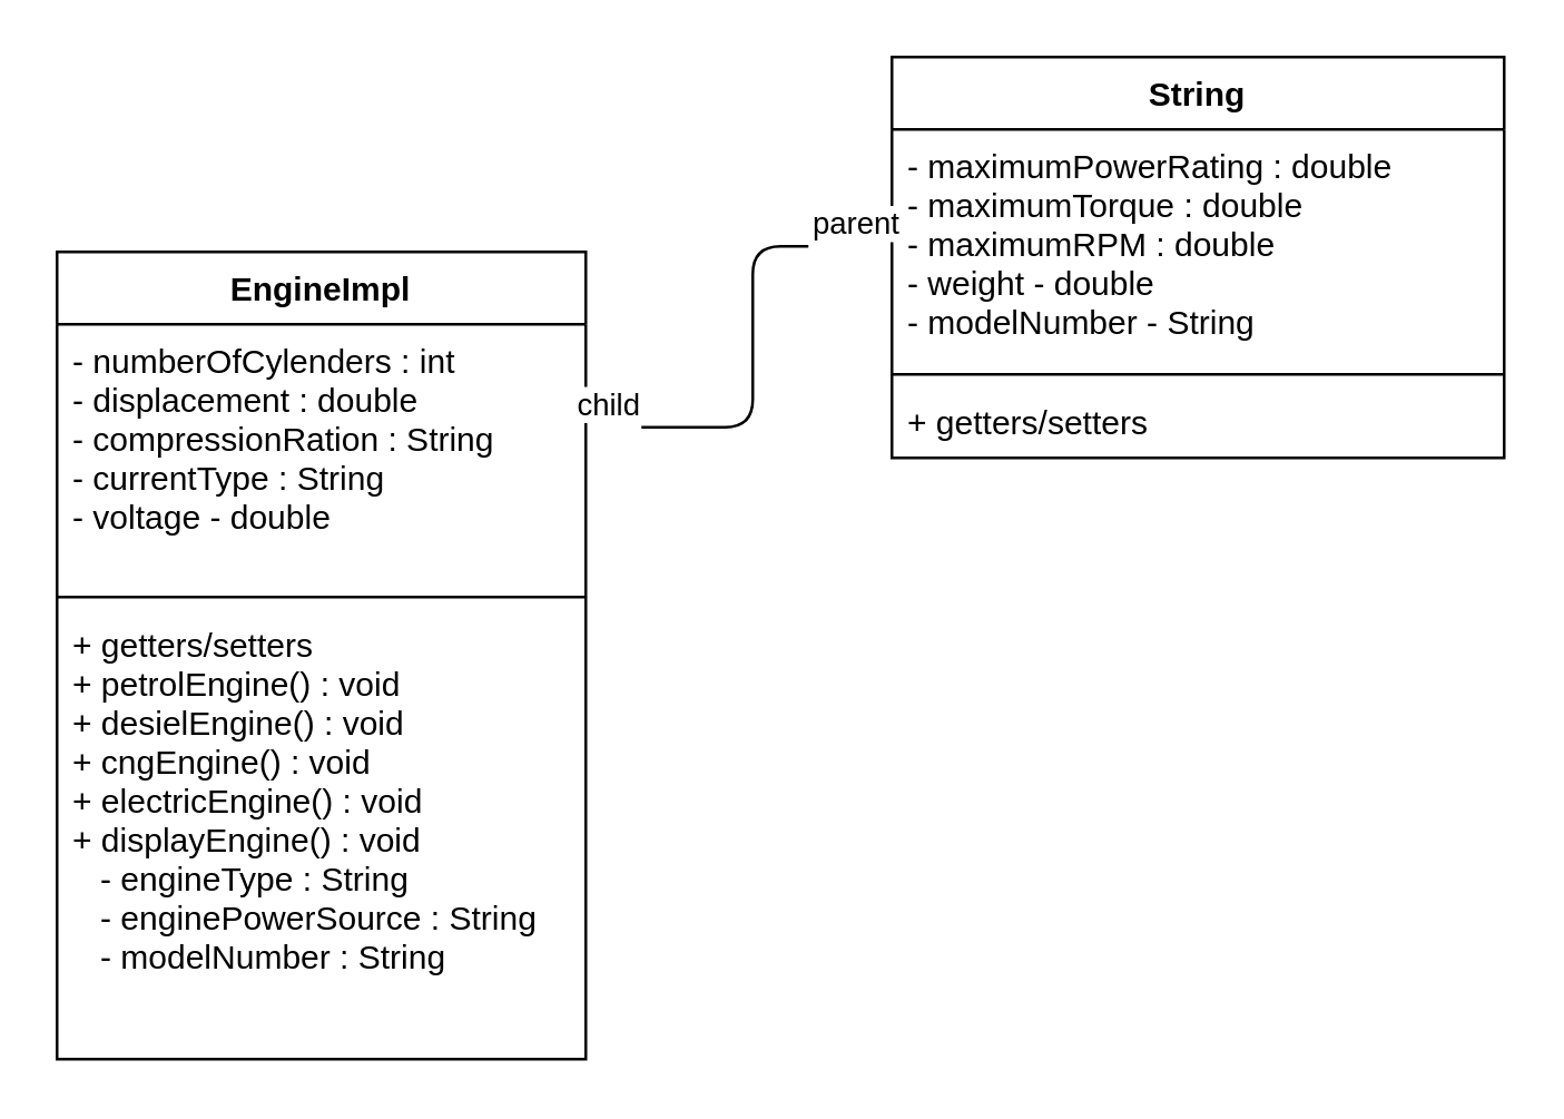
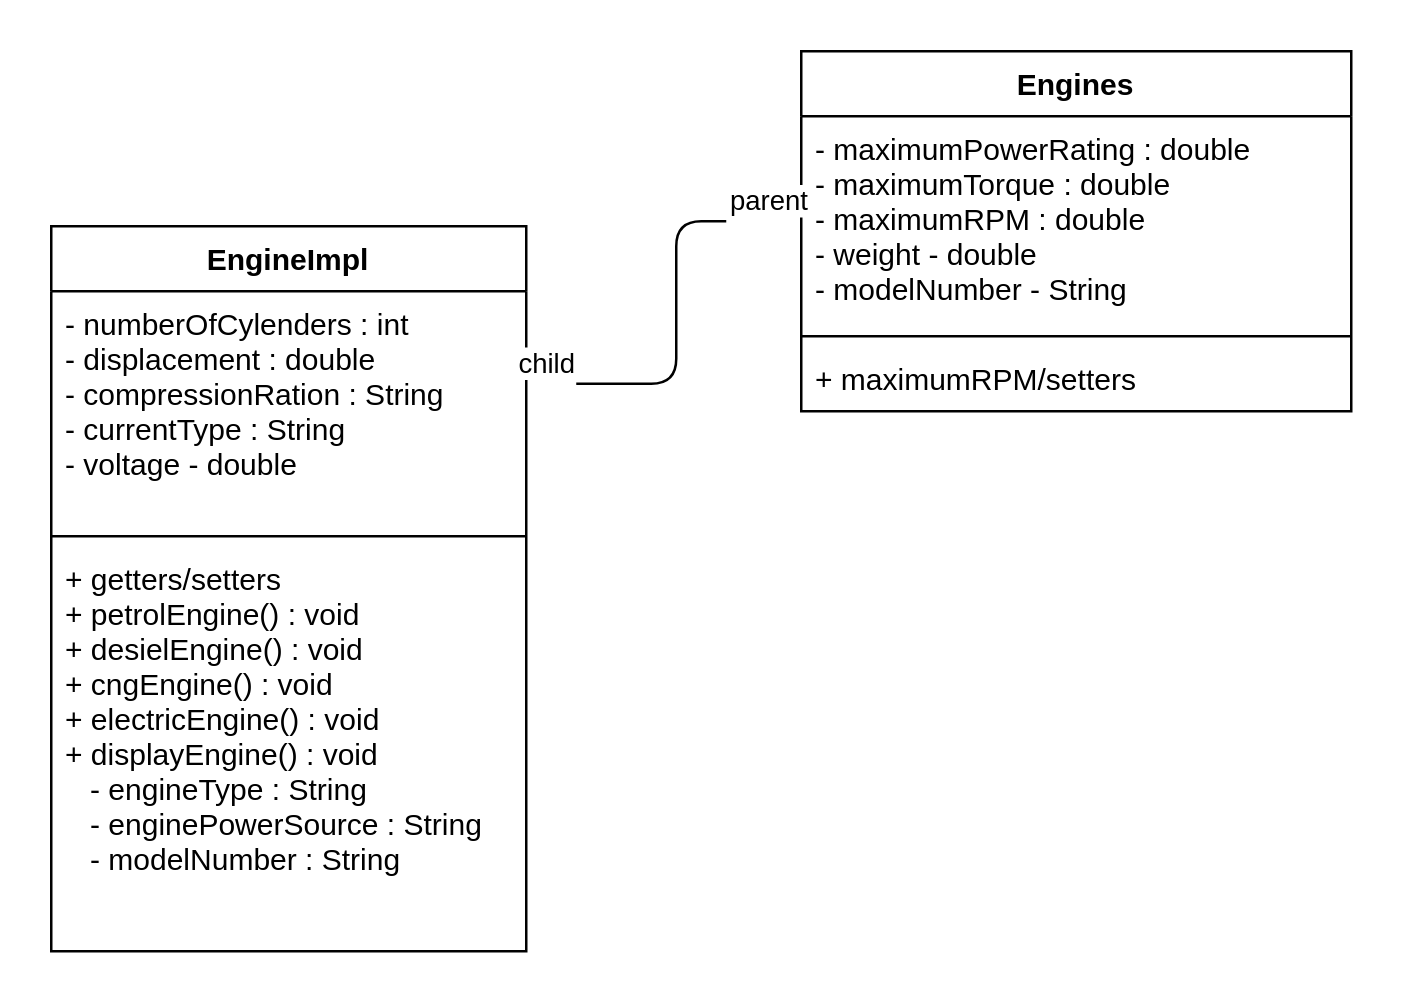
- <mxCell id="2" value="String" style="swimlane;fontStyle=1;align=center;verticalAlign=top;childLayout=stackLayout;horizontal=1;startSize=26;horizontalStack=0;resizeParent=1;resizeParentMax=0;resizeLast=0;collapsible=1;marginBottom=0;" parent="1" vertex="1"><mxGeometry x="320" y="20" width="220" height="144" as="geometry" /></mxCell>
+ <mxCell id="2" value="Engines" style="swimlane;fontStyle=1;align=center;verticalAlign=top;childLayout=stackLayout;horizontal=1;startSize=26;horizontalStack=0;resizeParent=1;resizeParentMax=0;resizeLast=0;collapsible=1;marginBottom=0;" parent="1" vertex="1"><mxGeometry x="320" y="20" width="220" height="144" as="geometry" /></mxCell>
- <mxCell id="5" value="+ getters/setters" style="text;strokeColor=none;fillColor=none;align=left;verticalAlign=top;spacingLeft=4;spacingRight=4;overflow=hidden;rotatable=0;points=[[0,0.5],[1,0.5]];portConstraint=eastwest;" parent="2" vertex="1"><mxGeometry y="118" width="220" height="26" as="geometry" /></mxCell>
+ <mxCell id="5" value="+ maximumRPM/setters" style="text;strokeColor=none;fillColor=none;align=left;verticalAlign=top;spacingLeft=4;spacingRight=4;overflow=hidden;rotatable=0;points=[[0,0.5],[1,0.5]];portConstraint=eastwest;" parent="2" vertex="1"><mxGeometry y="118" width="220" height="26" as="geometry" /></mxCell>
